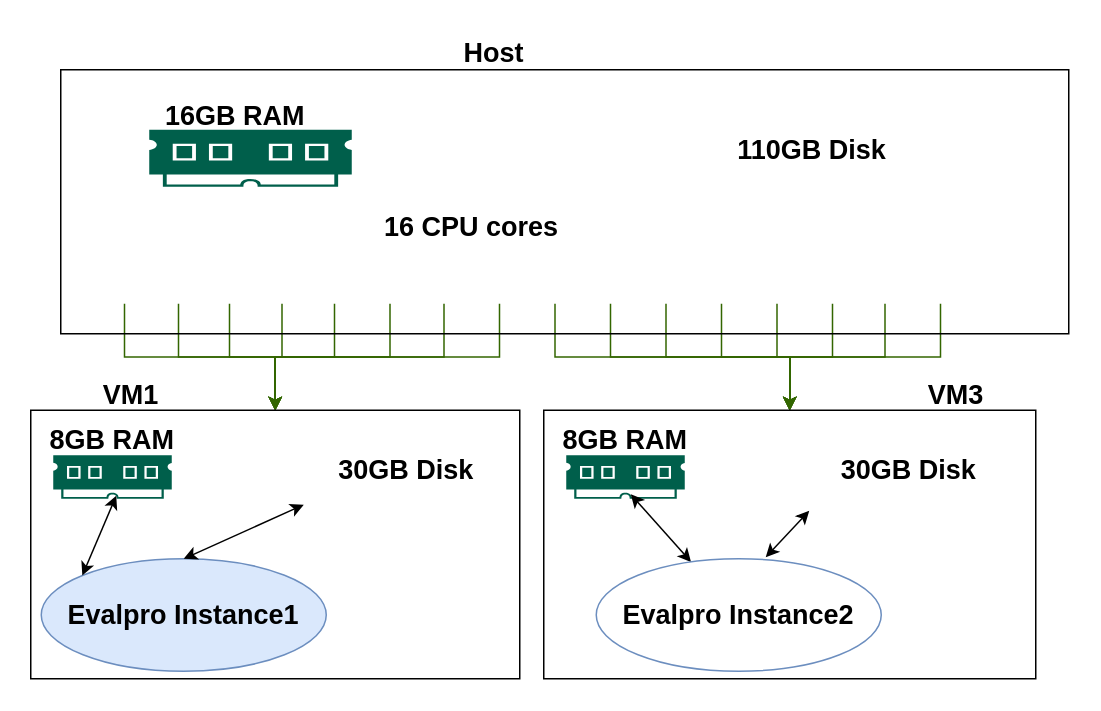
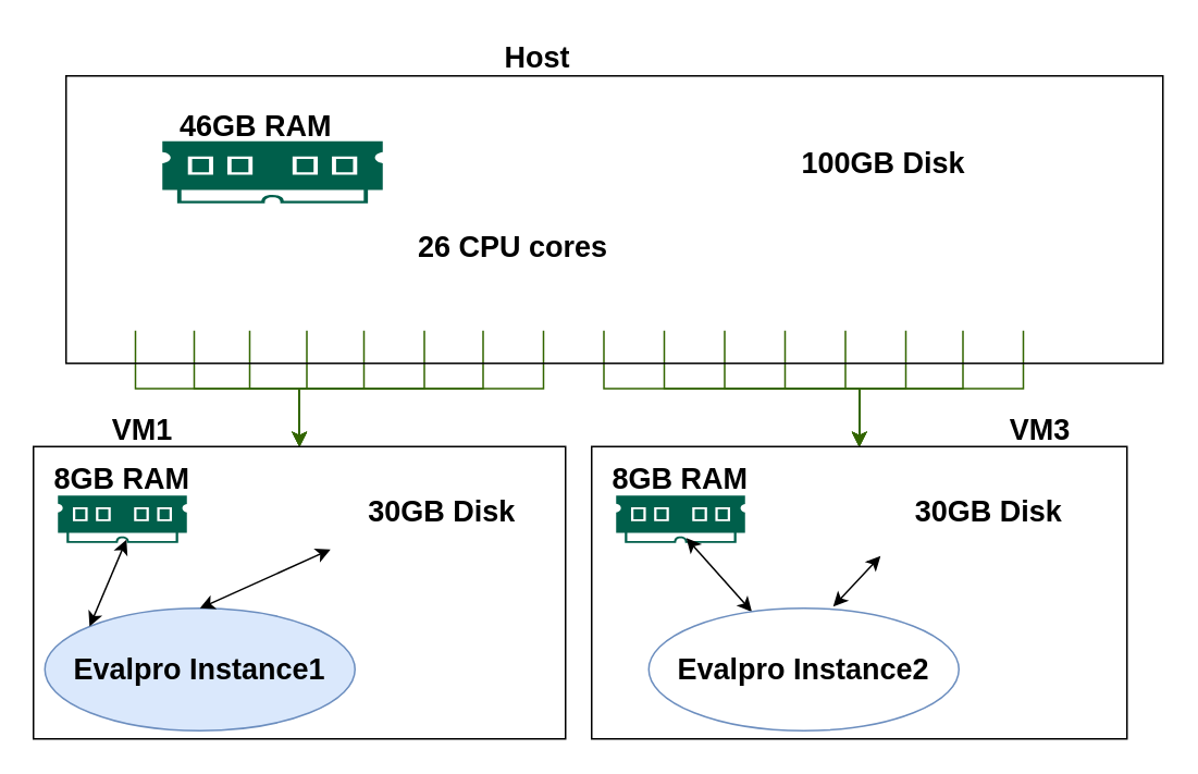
- <mxCell id="53" value="&lt;b&gt;&lt;font style=&quot;font-size: 18px;&quot;&gt;16GB RAM&lt;/font&gt;&lt;/b&gt;" style="text;html=1;strokeColor=none;fillColor=none;align=center;verticalAlign=middle;whiteSpace=wrap;rounded=0;" vertex="1" parent="1"><mxGeometry x="106" y="62" width="101" height="30" as="geometry" /></mxCell>
+ <mxCell id="53" value="&lt;b&gt;&lt;font style=&quot;font-size: 18px;&quot;&gt;46GB RAM&lt;/font&gt;&lt;/b&gt;" style="text;html=1;strokeColor=none;fillColor=none;align=center;verticalAlign=middle;whiteSpace=wrap;rounded=0;" vertex="1" parent="1"><mxGeometry x="106" y="62" width="101" height="30" as="geometry" /></mxCell>
- <mxCell id="54" value="&lt;b&gt;110GB Disk&lt;/b&gt;" style="text;html=1;strokeColor=none;fillColor=none;align=center;verticalAlign=middle;whiteSpace=wrap;rounded=0;fontSize=18;" vertex="1" parent="1"><mxGeometry x="484" y="84.5" width="114" height="30" as="geometry" /></mxCell>
+ <mxCell id="54" value="&lt;b&gt;100GB Disk&lt;/b&gt;" style="text;html=1;strokeColor=none;fillColor=none;align=center;verticalAlign=middle;whiteSpace=wrap;rounded=0;fontSize=18;" vertex="1" parent="1"><mxGeometry x="484" y="84.5" width="114" height="30" as="geometry" /></mxCell>
- <mxCell id="55" value="&lt;b&gt;16 CPU cores&lt;/b&gt;" style="text;html=1;strokeColor=none;fillColor=none;align=center;verticalAlign=middle;whiteSpace=wrap;rounded=0;fontSize=18;" vertex="1" parent="1"><mxGeometry x="248" y="136" width="132" height="30" as="geometry" /></mxCell>
+ <mxCell id="55" value="&lt;b&gt;26 CPU cores&lt;/b&gt;" style="text;html=1;strokeColor=none;fillColor=none;align=center;verticalAlign=middle;whiteSpace=wrap;rounded=0;fontSize=18;" vertex="1" parent="1"><mxGeometry x="248" y="136" width="132" height="30" as="geometry" /></mxCell>
